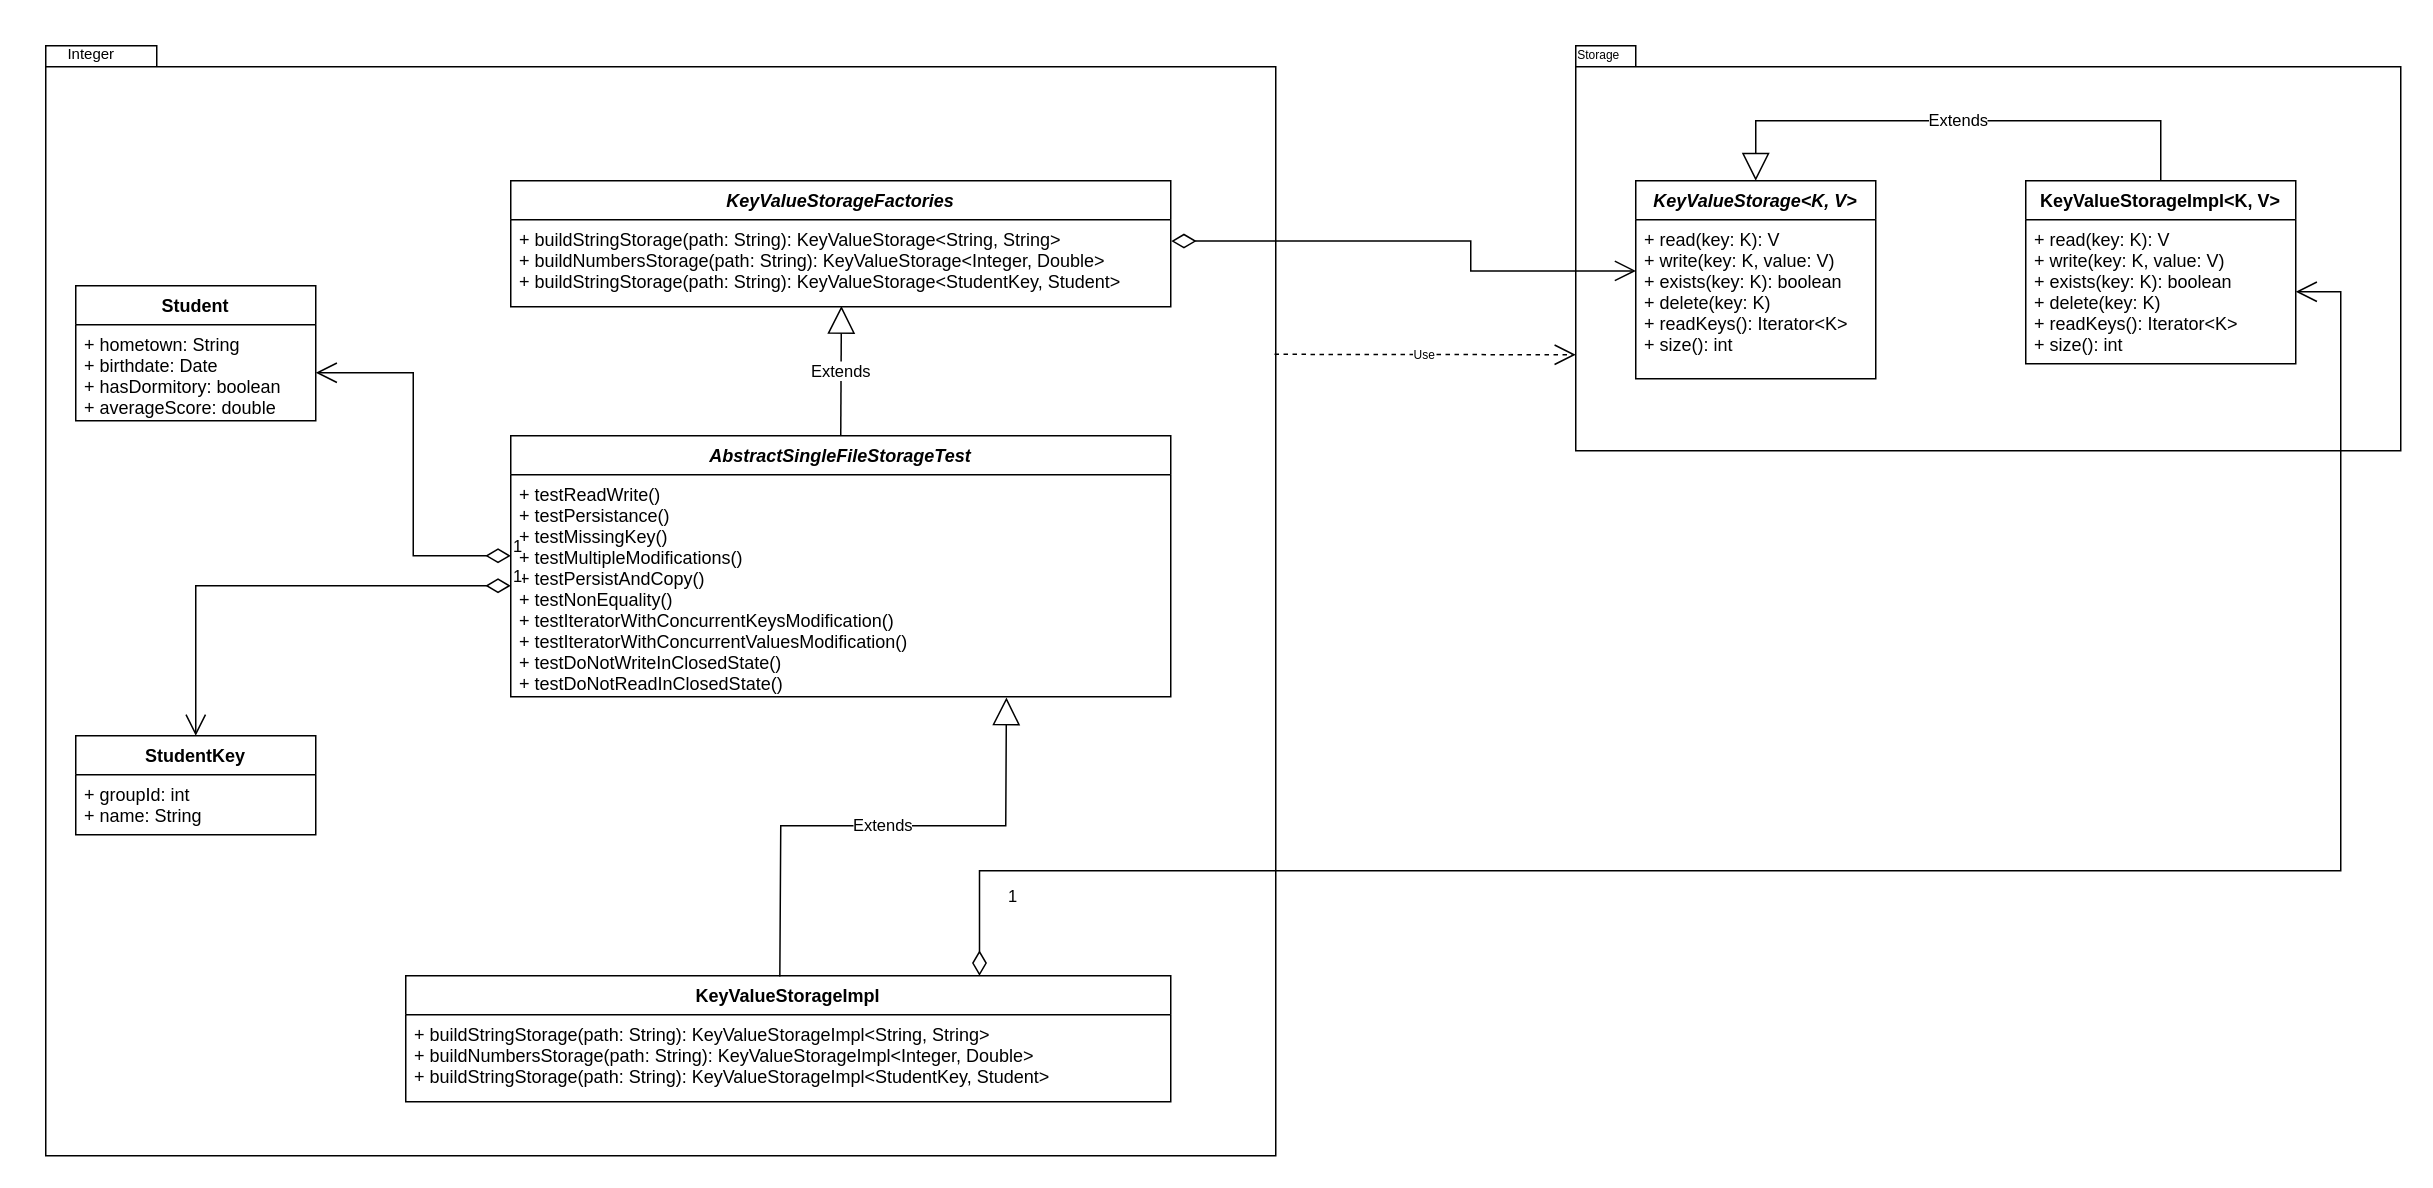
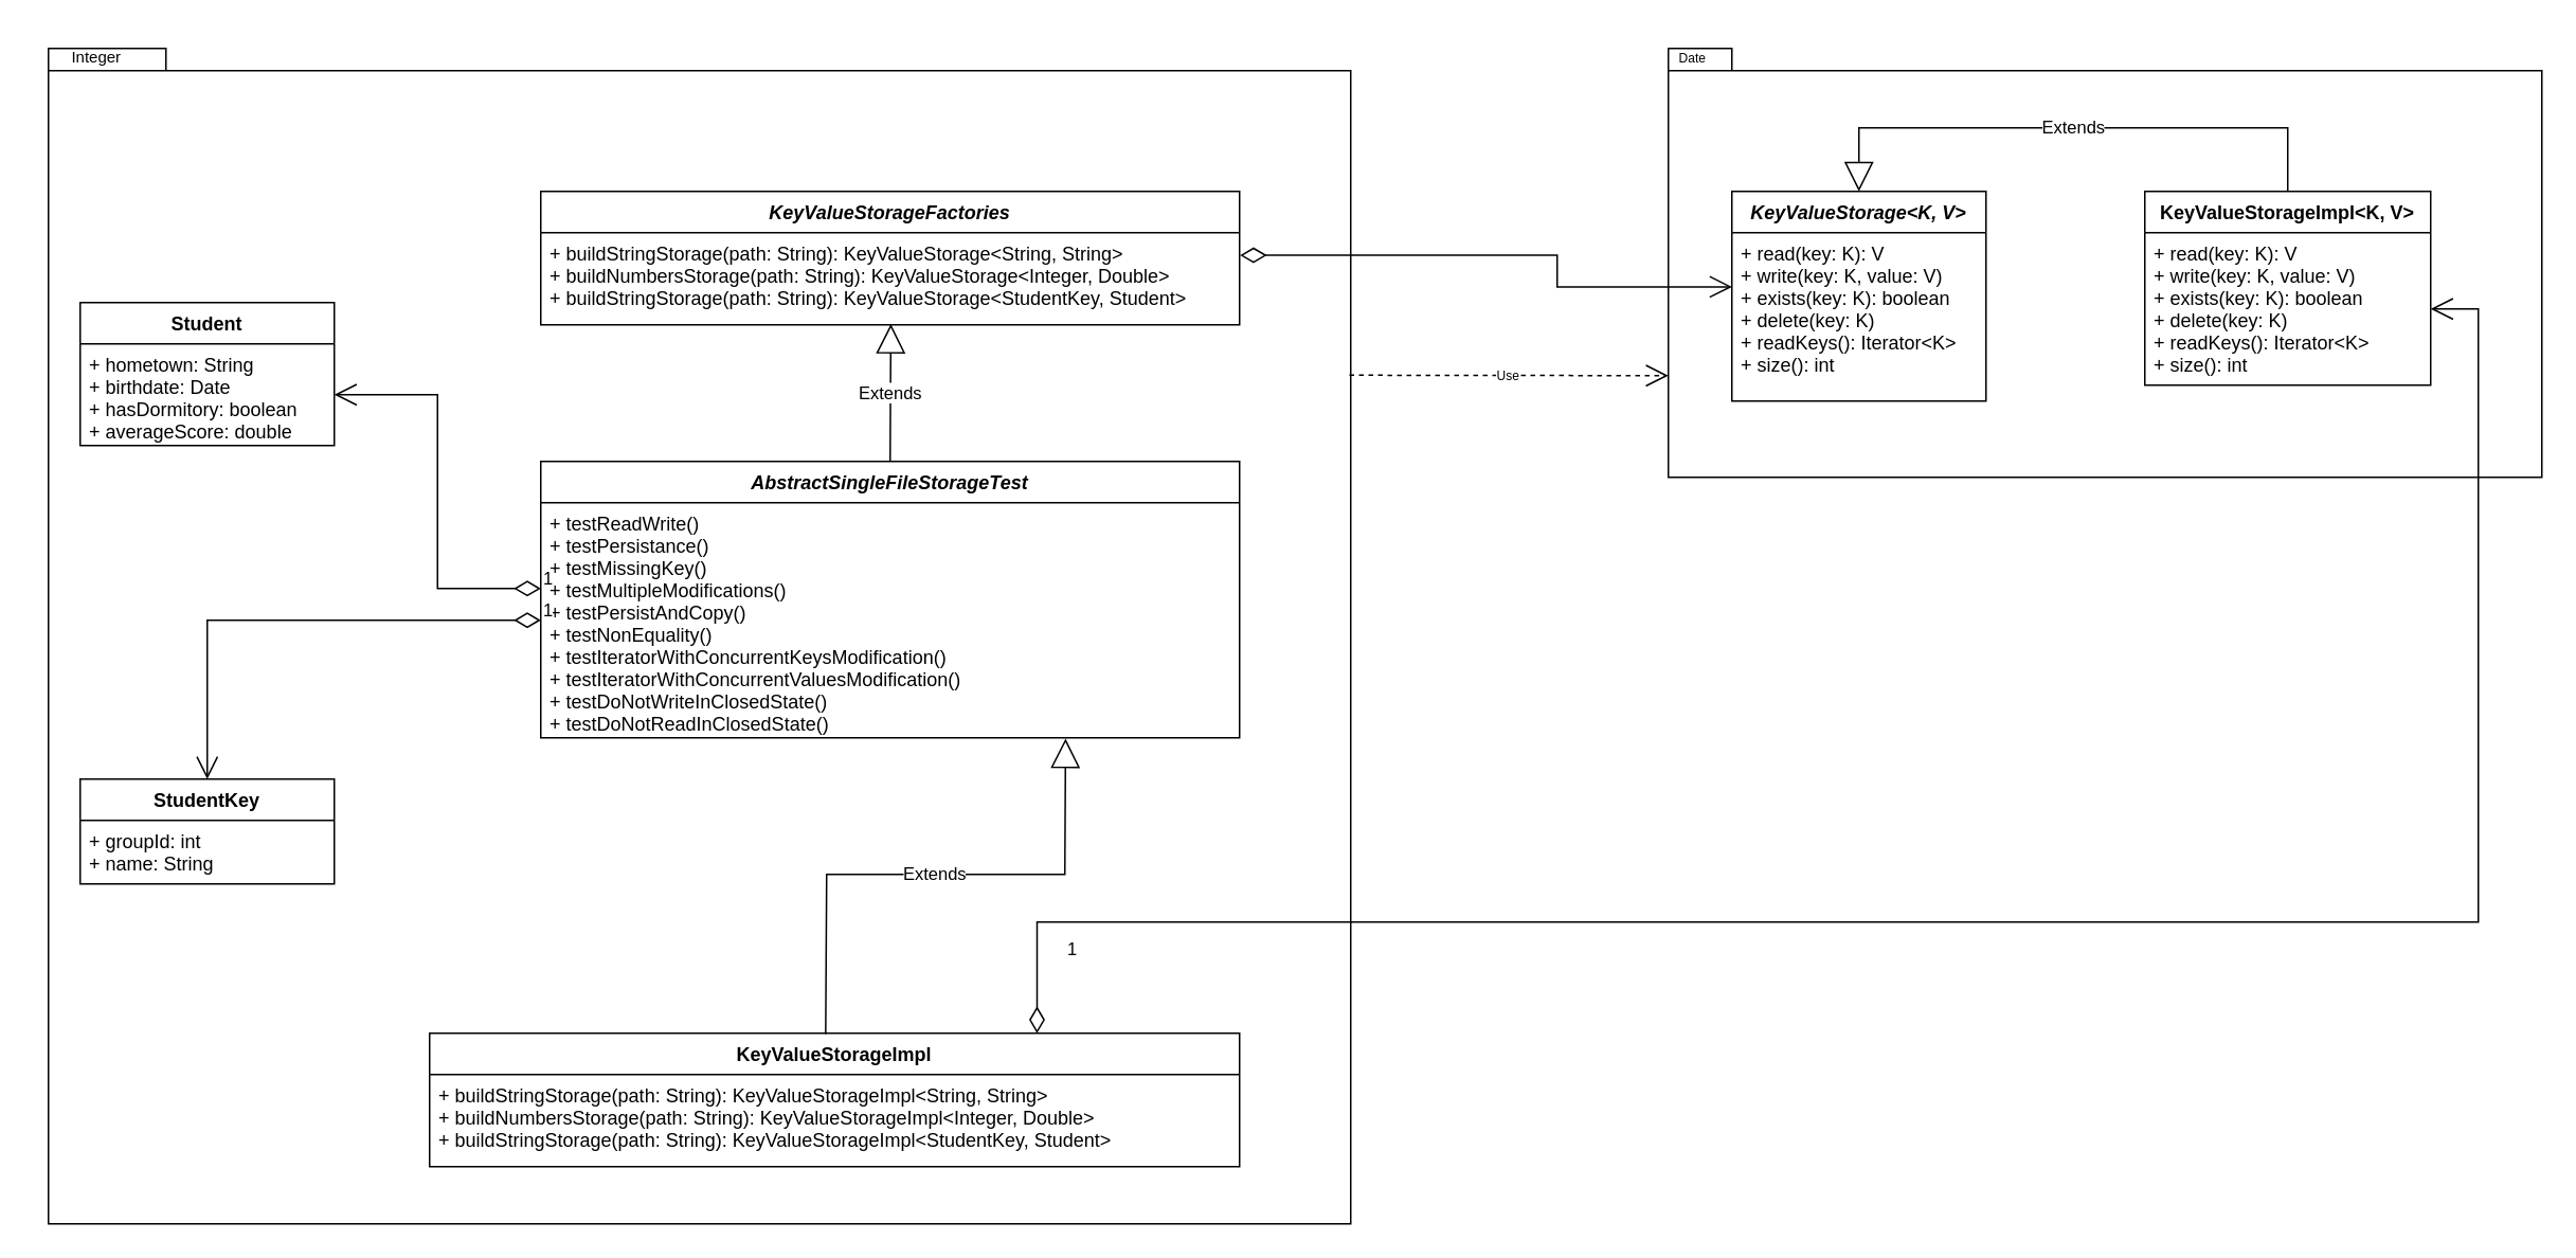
- <mxCell id="24" value="&lt;font style=&quot;font-size: 8px;&quot;&gt;Storage&lt;/font&gt;" style="text;html=1;resizable=0;autosize=1;align=center;verticalAlign=middle;points=[];fillColor=none;strokeColor=none;rounded=0;" parent="1" vertex="1"><mxGeometry x="1040" y="20" width="50" height="30" as="geometry" /></mxCell>
+ <mxCell id="24" value="&lt;font style=&quot;font-size: 8px;&quot;&gt;Date&lt;/font&gt;" style="text;html=1;resizable=0;autosize=1;align=center;verticalAlign=middle;points=[];fillColor=none;strokeColor=none;rounded=0;" parent="1" vertex="1"><mxGeometry x="1040" y="20" width="50" height="30" as="geometry" /></mxCell>
